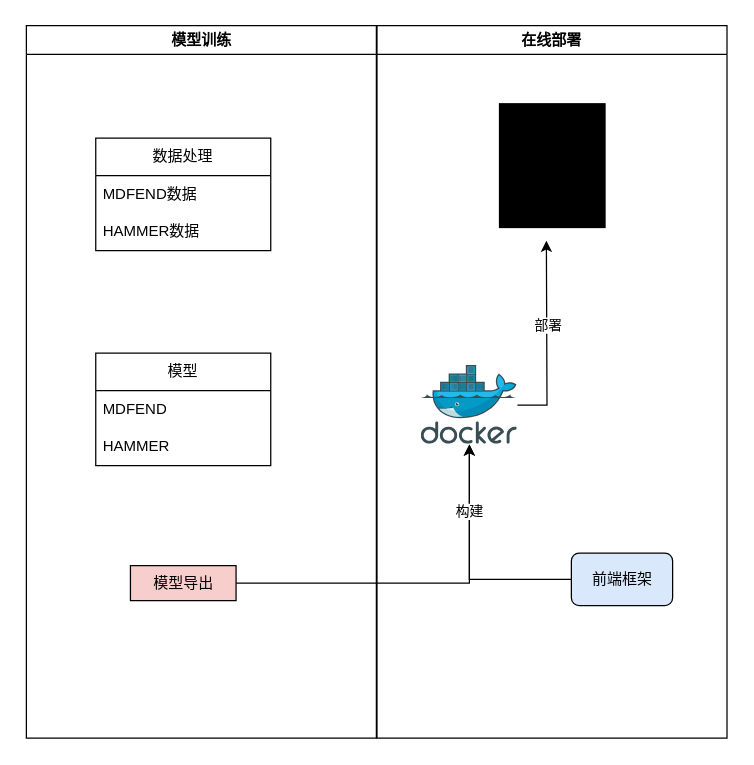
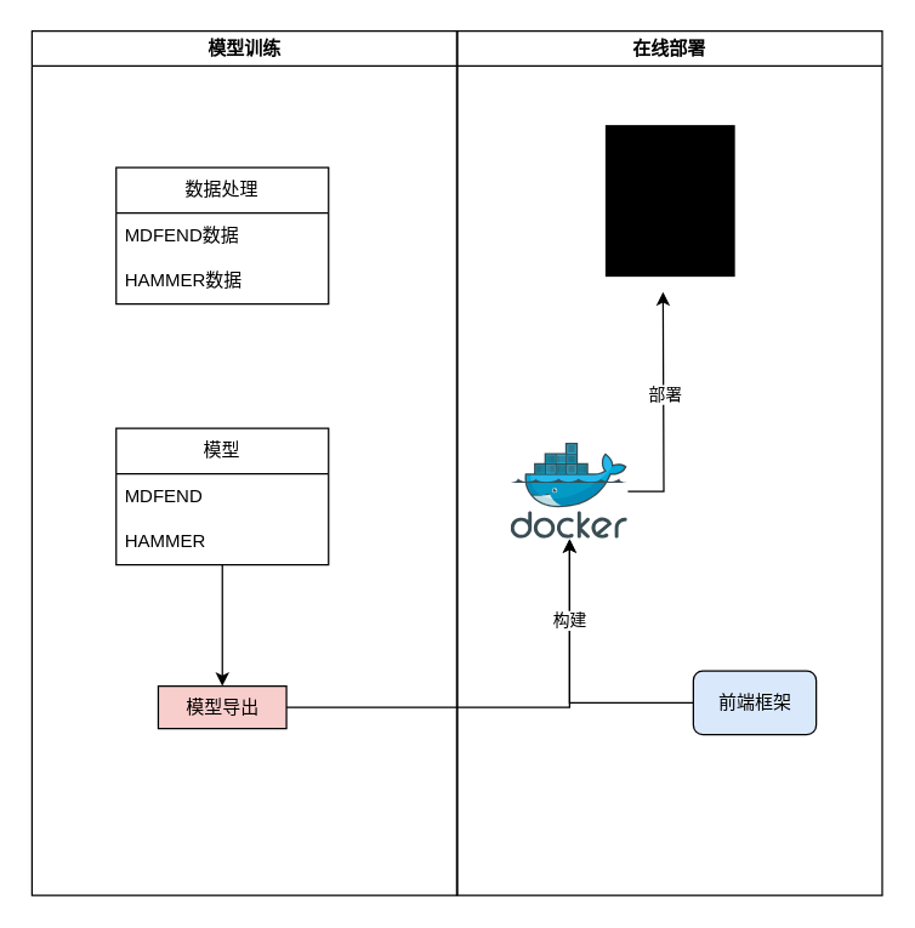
+ <mxCell id="6" style="edgeStyle=orthogonalEdgeStyle;rounded=0;orthogonalLoop=1;jettySize=auto;html=1;entryX=0.5;entryY=0;entryDx=0;entryDy=0;" edge="1" parent="2" source="7" target="10"><mxGeometry relative="1" as="geometry" /></mxCell>
